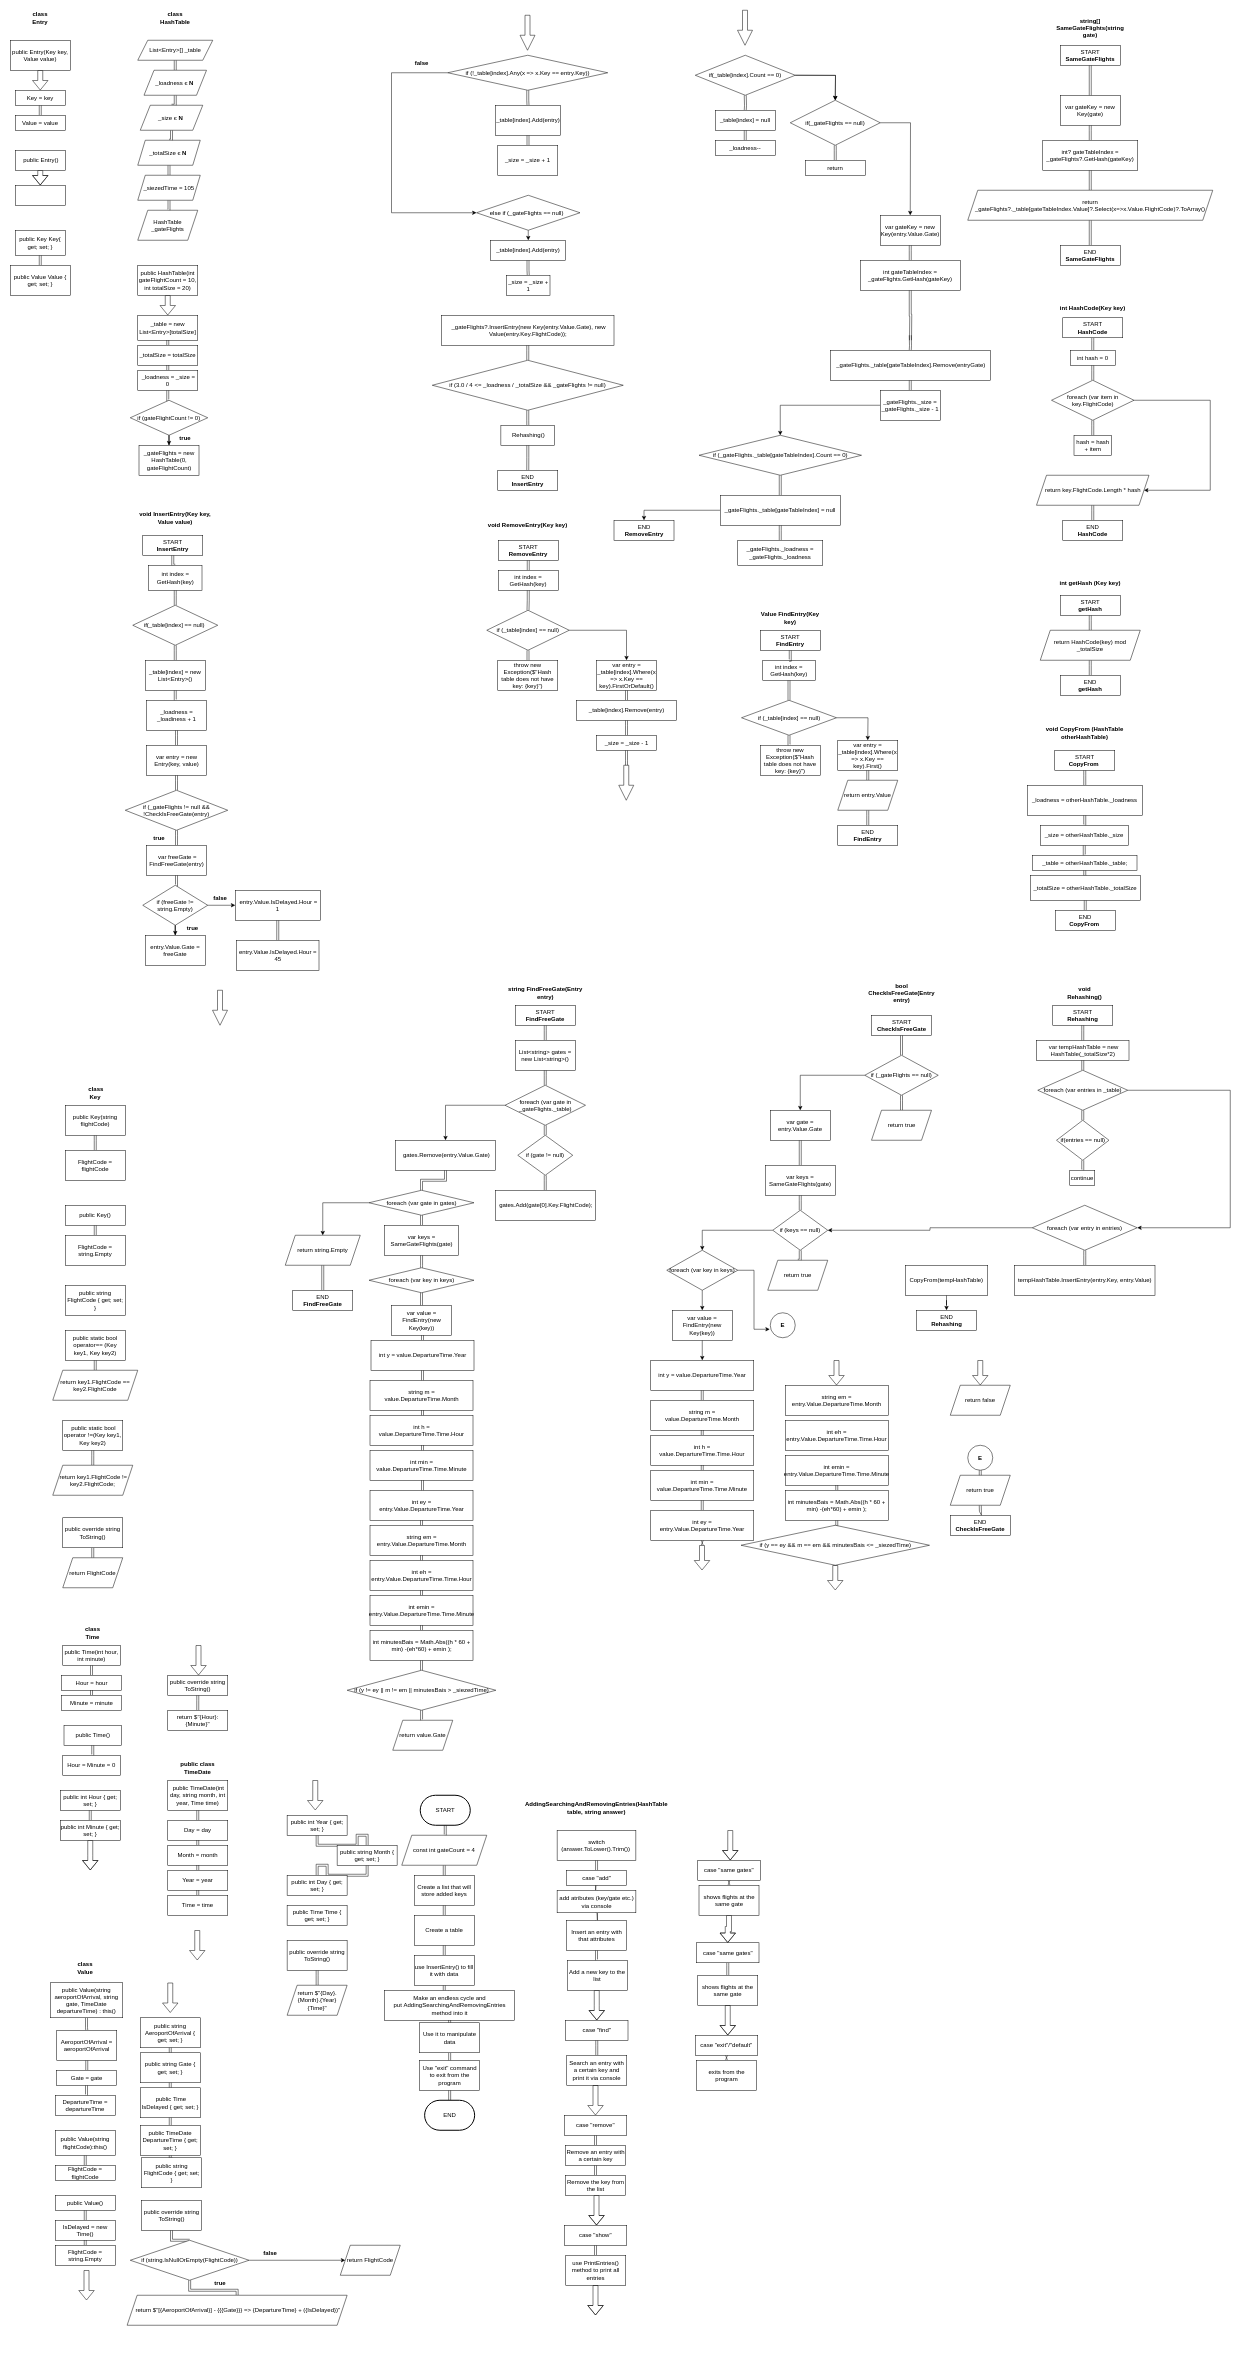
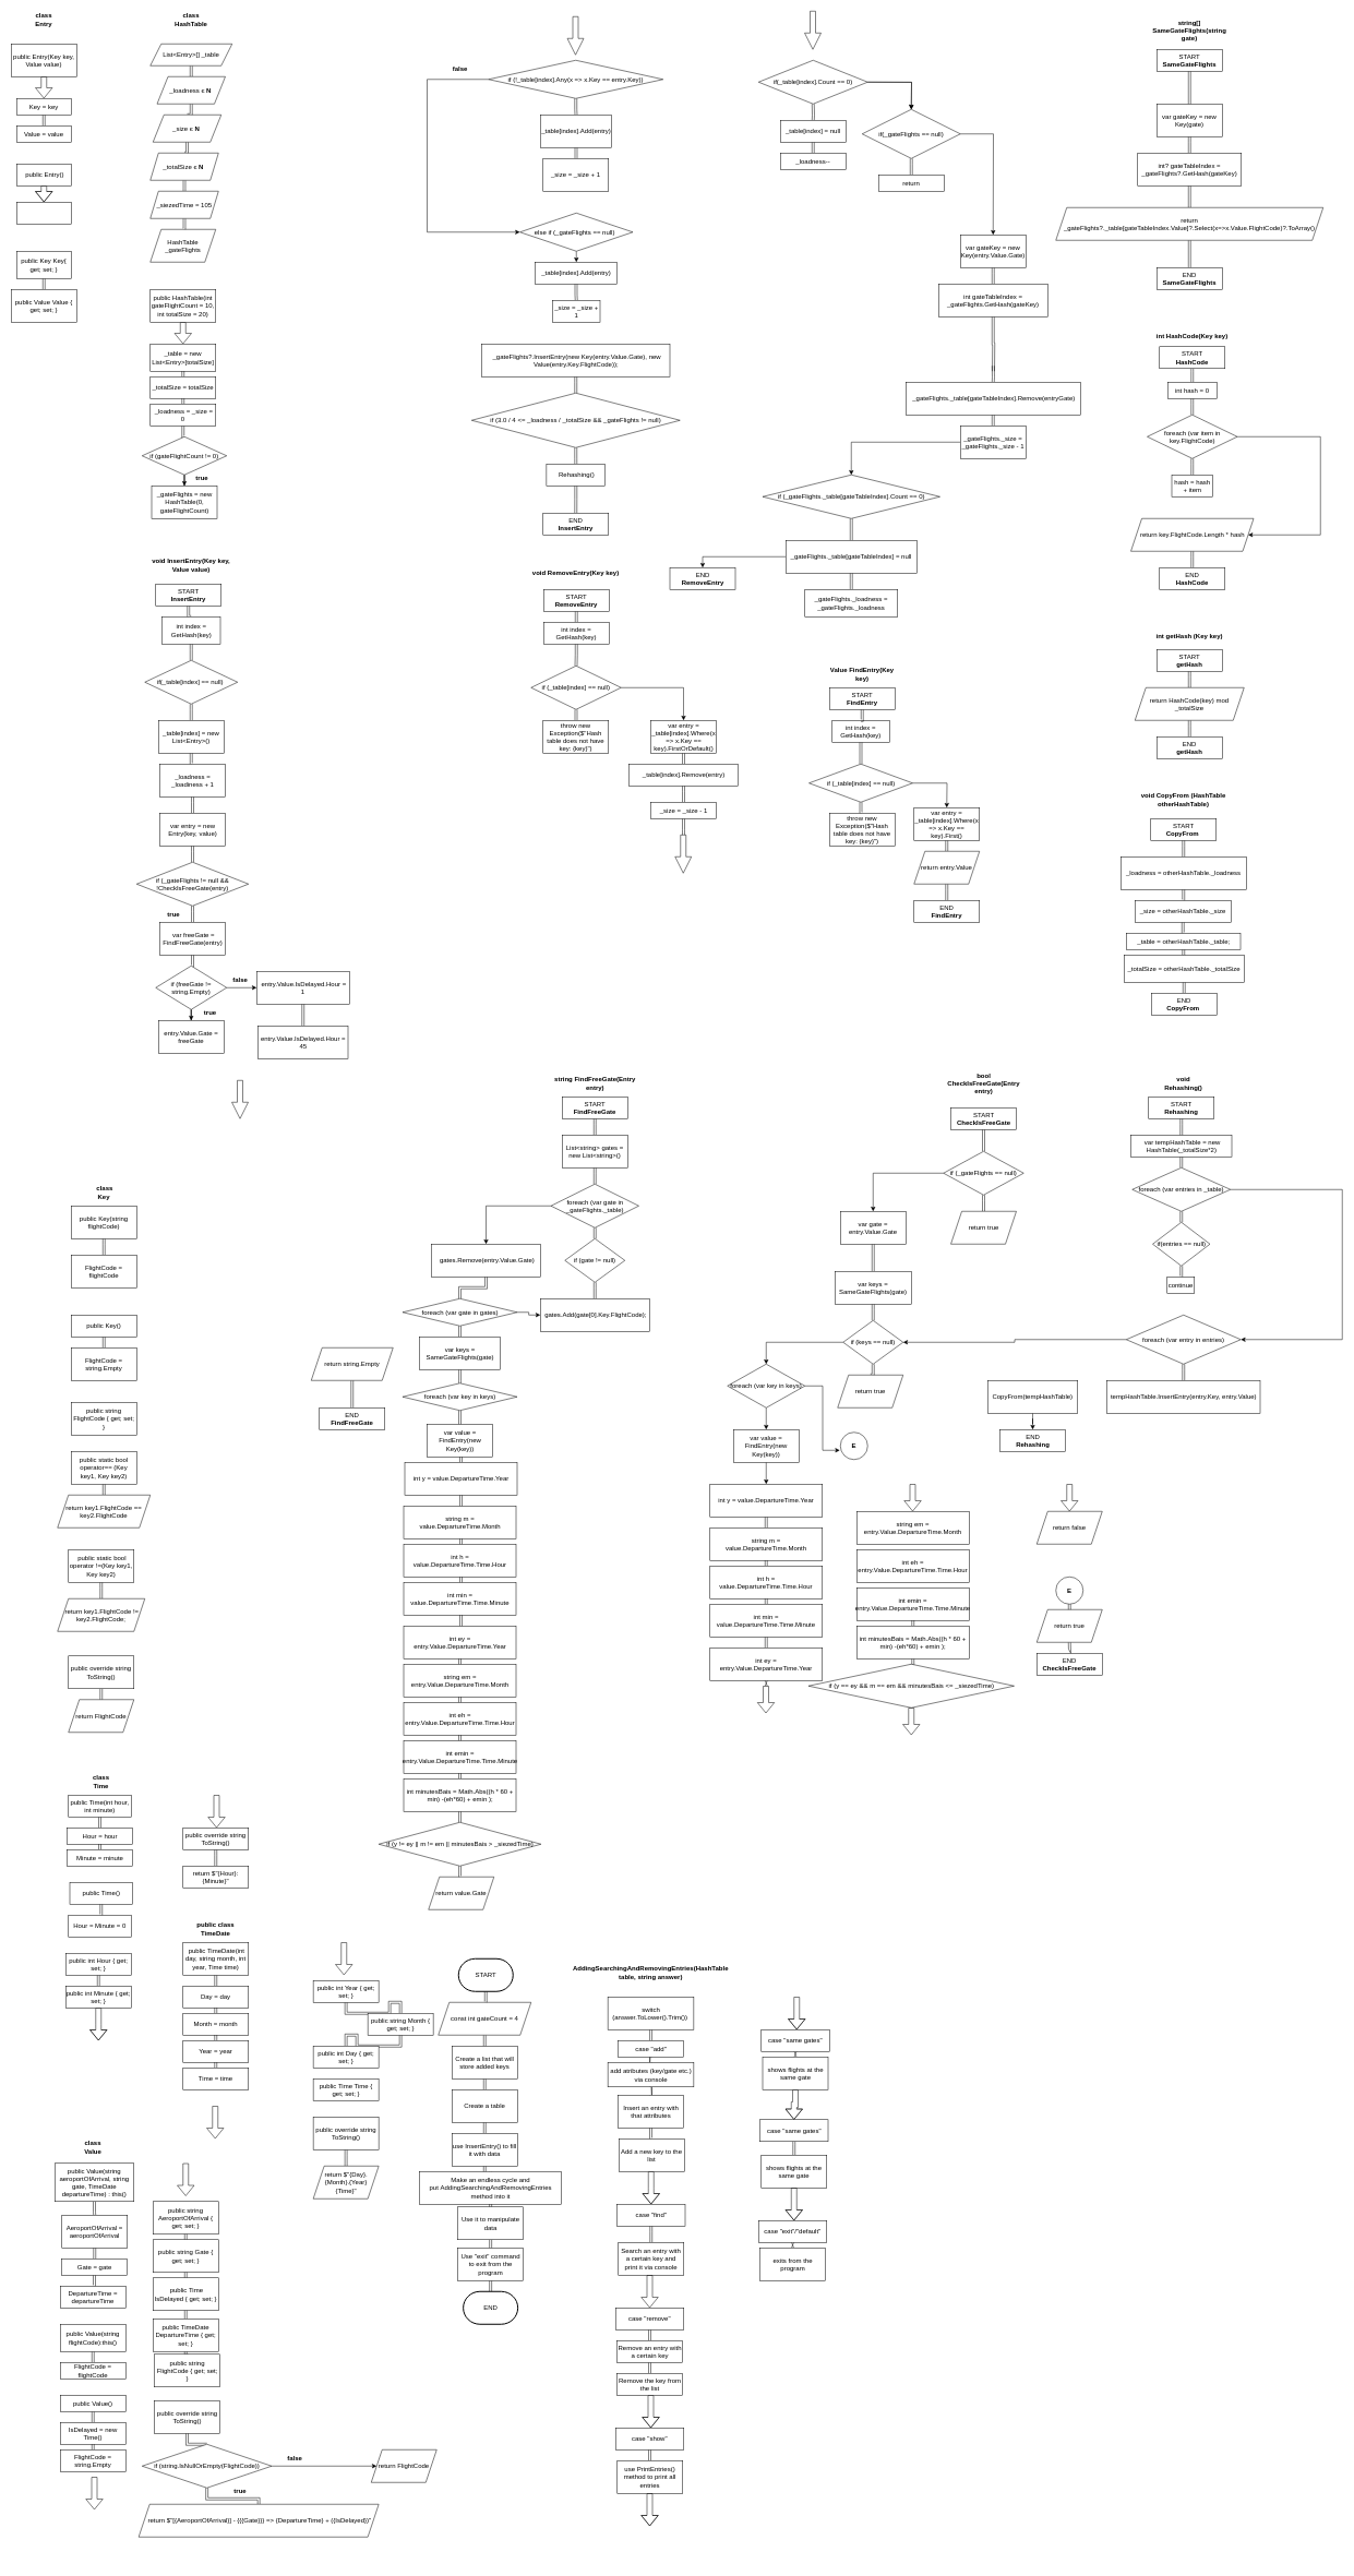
- <mxCell id="264" style="edgeStyle=orthogonalEdgeStyle;rounded=0;orthogonalLoop=1;jettySize=auto;html=1;entryX=0.5;entryY=0;entryDx=0;entryDy=0;" edge="1" parent="1" source="265" target="286"><mxGeometry relative="1" as="geometry" /></mxCell>
+ <mxCell id="264" style="edgeStyle=orthogonalEdgeStyle;rounded=0;orthogonalLoop=1;jettySize=auto;html=1;" edge="1" parent="1" source="265" target="260"><mxGeometry relative="1" as="geometry" /></mxCell>
